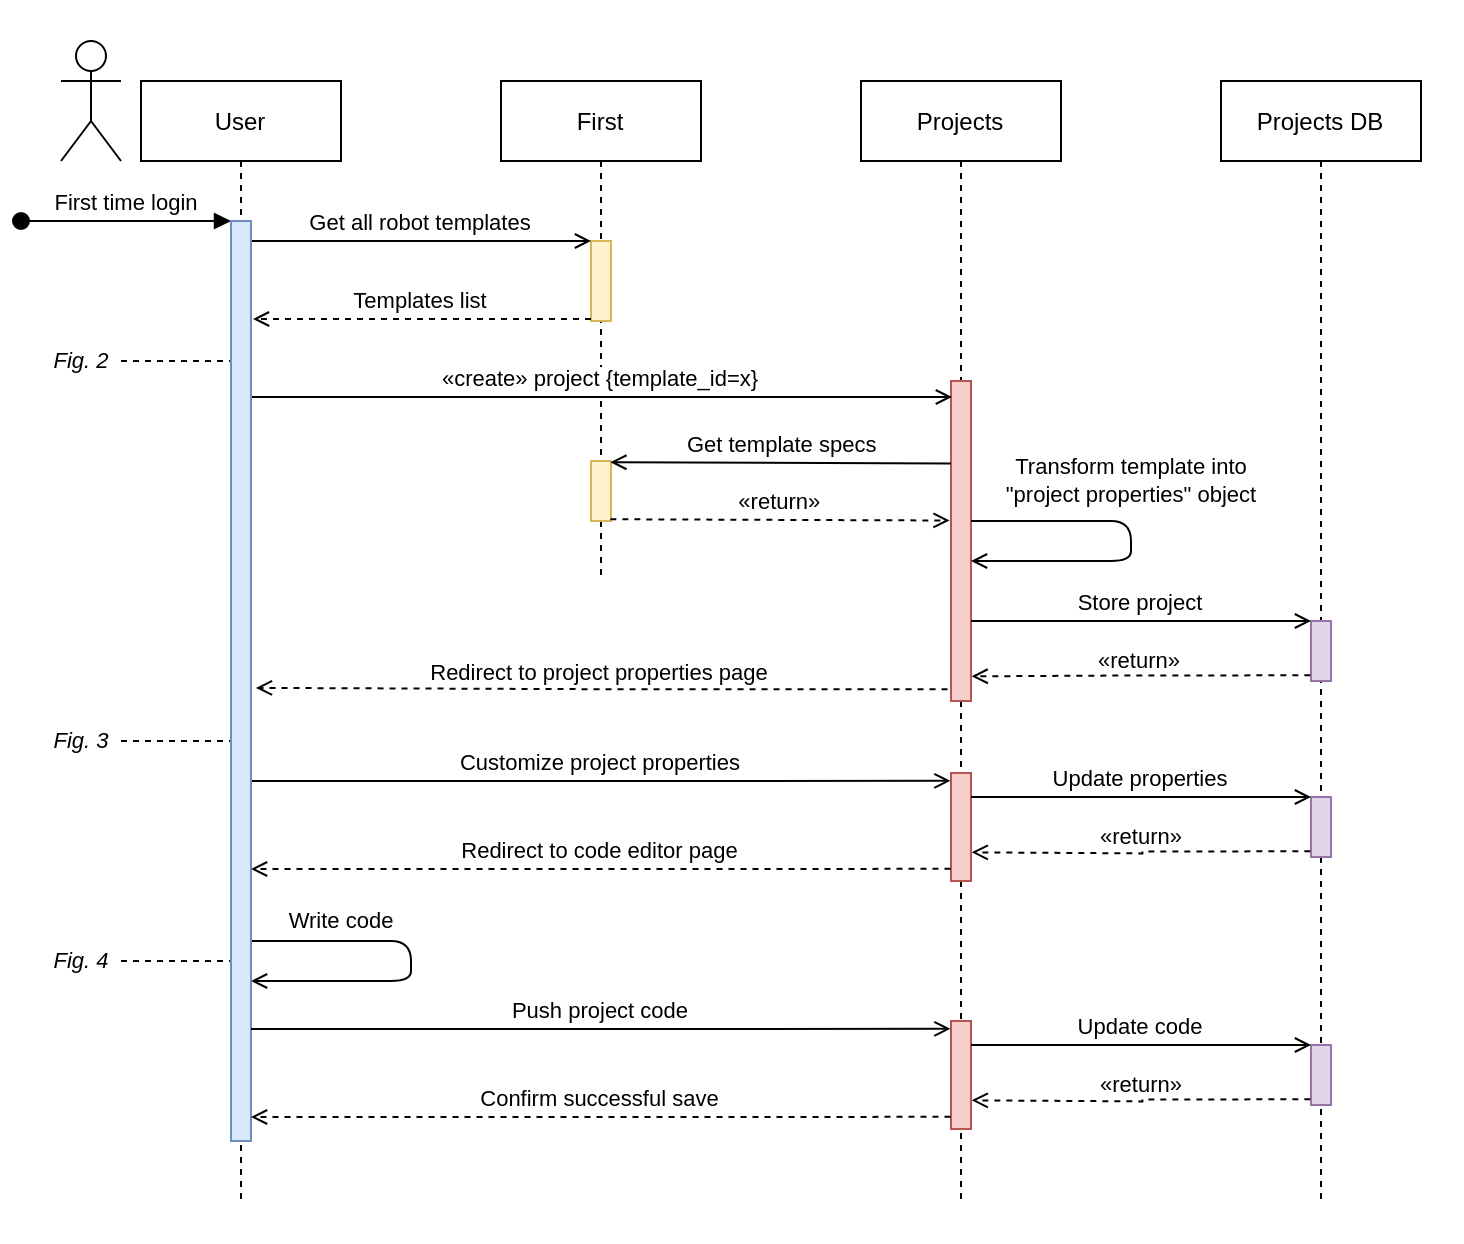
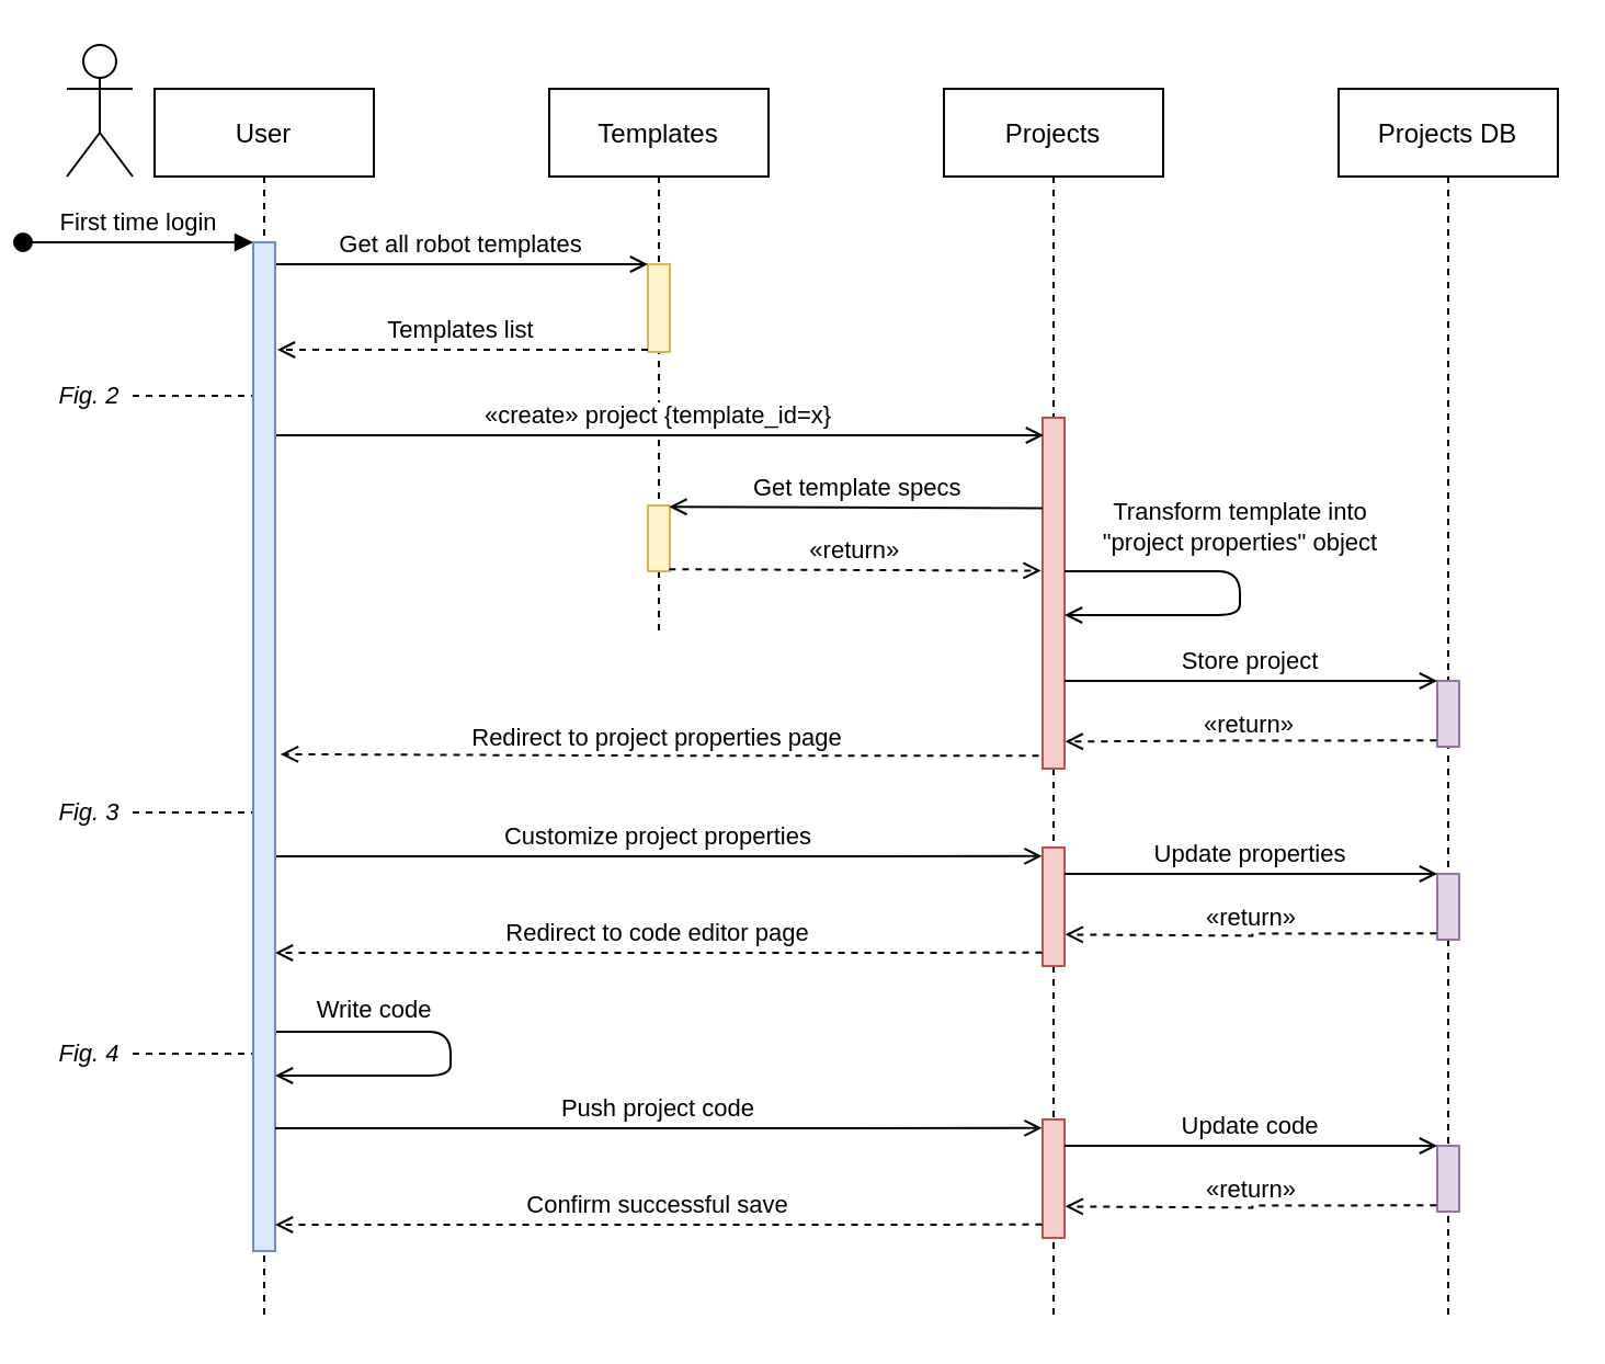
- <mxCell id="5" value="First" style="shape=umlLifeline;perimeter=lifelinePerimeter;container=1;collapsible=0;recursiveResize=0;rounded=0;shadow=0;strokeWidth=1;" parent="1" vertex="1"><mxGeometry x="240" y="40" width="100" height="250" as="geometry" /></mxCell>
+ <mxCell id="5" value="Templates" style="shape=umlLifeline;perimeter=lifelinePerimeter;container=1;collapsible=0;recursiveResize=0;rounded=0;shadow=0;strokeWidth=1;" parent="1" vertex="1"><mxGeometry x="240" y="40" width="100" height="250" as="geometry" /></mxCell>
